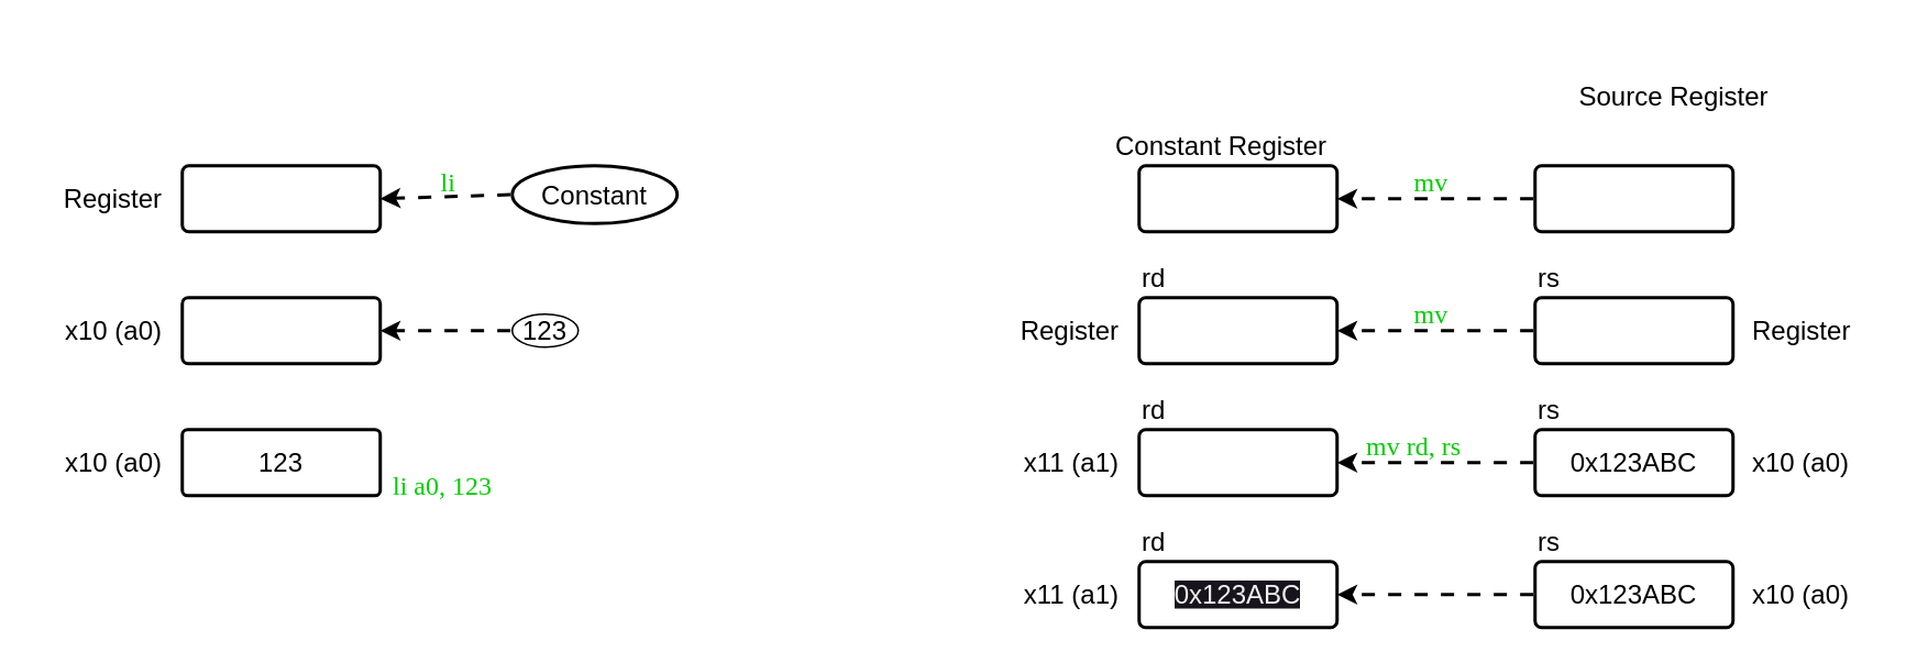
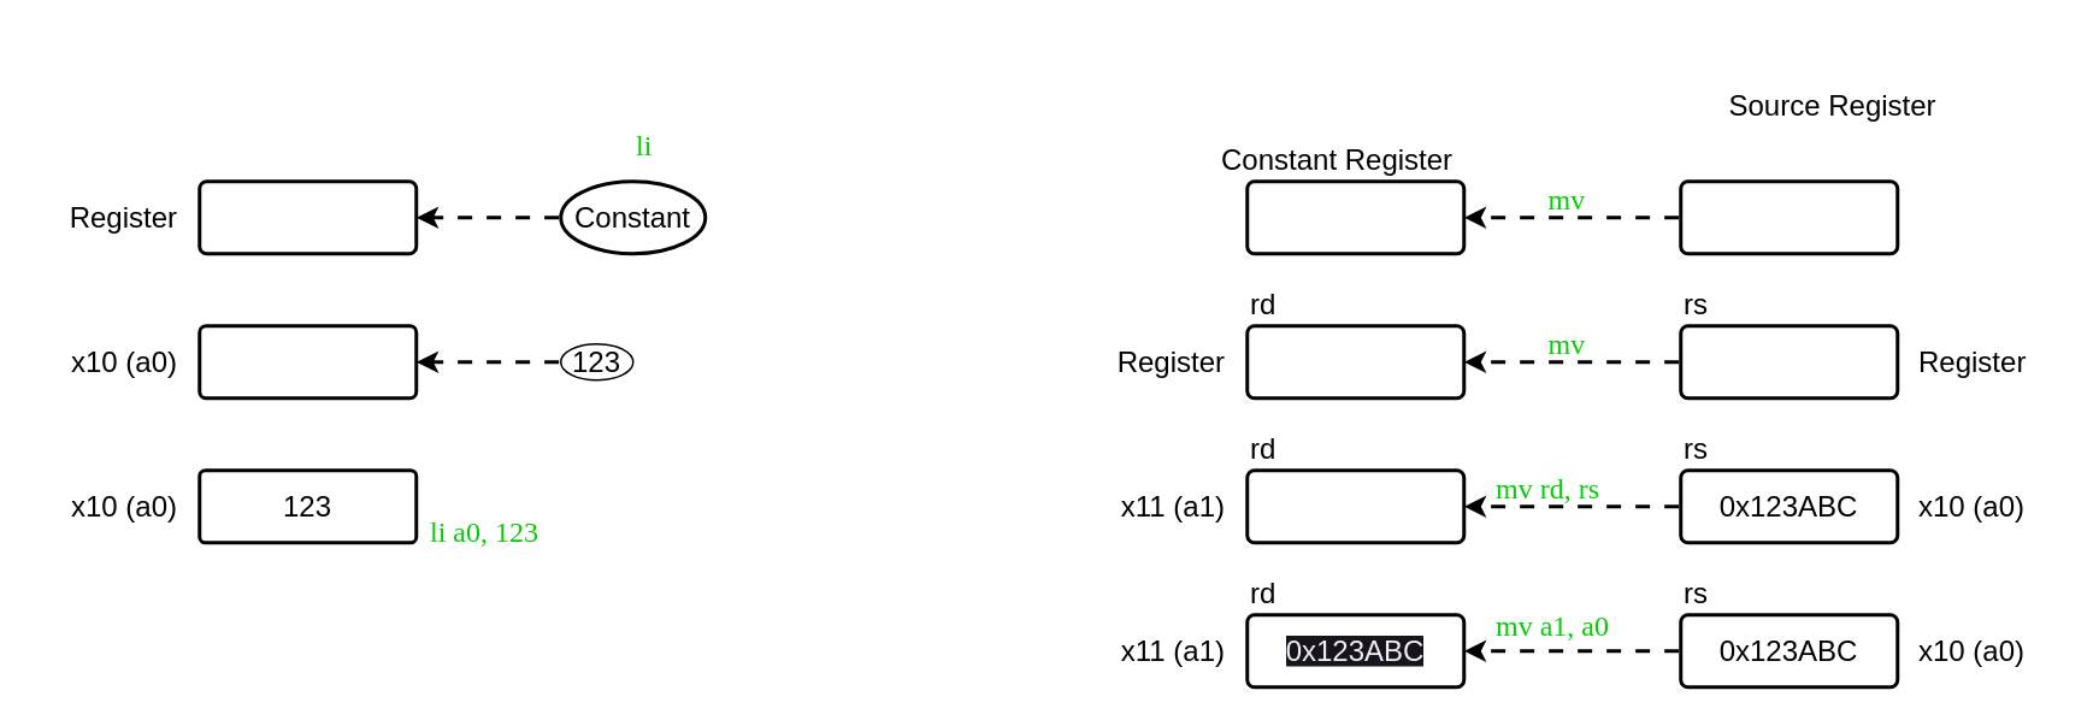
- <mxCell id="45" value="&lt;font color=&quot;#00cc00&quot;&gt;li&lt;/font&gt;" style="text;html=1;strokeColor=none;fillColor=none;align=left;verticalAlign=middle;whiteSpace=wrap;rounded=0;fontSize=16;fontFamily=Cascadia Code;" parent="34" vertex="1"><mxGeometry x="265" y="100" width="35" height="20" as="geometry" /></mxCell>
+ <mxCell id="45" value="&lt;font color=&quot;#00cc00&quot;&gt;li&lt;/font&gt;" style="text;html=1;strokeColor=none;fillColor=none;align=left;verticalAlign=middle;whiteSpace=wrap;rounded=0;fontSize=16;fontFamily=Cascadia Code;" parent="34" vertex="1"><mxGeometry x="350" y="70" width="35" height="20" as="geometry" /></mxCell>
- <mxCell id="42" value="&lt;span style=&quot;text-align: left;&quot;&gt;Constant&lt;/span&gt;" style="ellipse;whiteSpace=wrap;html=1;fontSize=16;fillColor=none;strokeWidth=2;" parent="34" vertex="1"><mxGeometry x="310" y="100" width="100" height="35" as="geometry" /></mxCell>
+ <mxCell id="42" value="&lt;span style=&quot;text-align: left;&quot;&gt;Constant&lt;/span&gt;" style="ellipse;whiteSpace=wrap;html=1;fontSize=16;fillColor=none;strokeWidth=2;" parent="34" vertex="1"><mxGeometry x="310" y="100" width="80" height="40" as="geometry" /></mxCell>
+ <mxCell id="32" value="&lt;font color=&quot;#00cc00&quot;&gt;mv a1, a0&lt;/font&gt;" style="text;html=1;strokeColor=none;fillColor=none;align=left;verticalAlign=middle;whiteSpace=wrap;rounded=0;fontSize=16;fontFamily=Cascadia Code;" parent="2" vertex="1"><mxGeometry x="826" y="336" width="99" height="20" as="geometry" /></mxCell>
